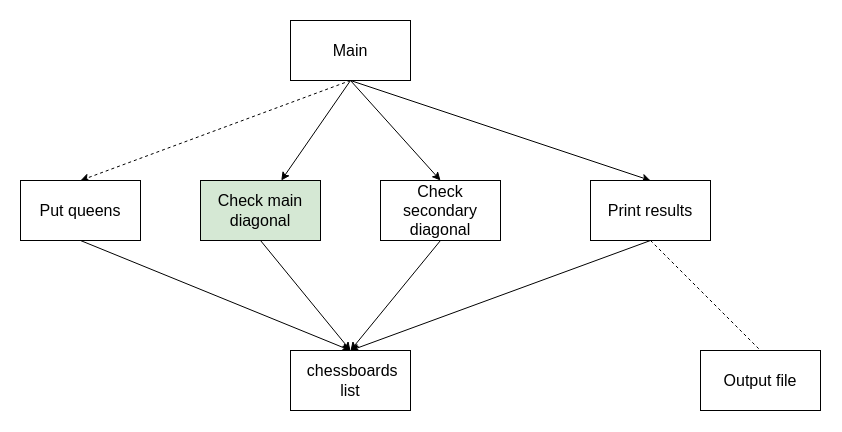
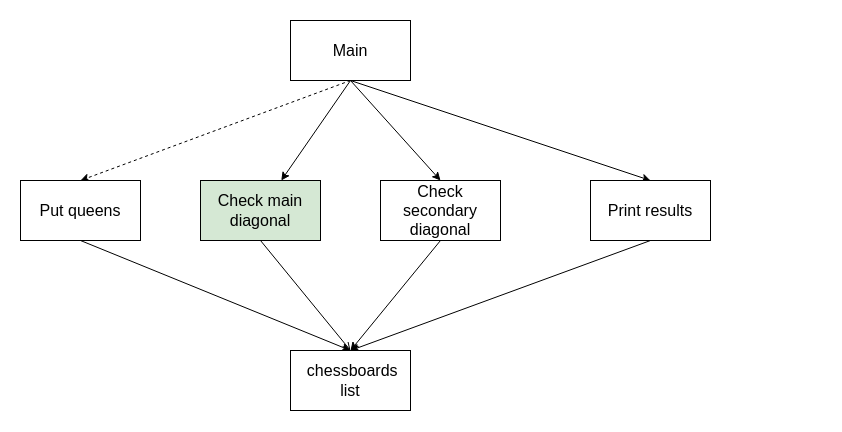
- <mxCell id="14" style="edgeStyle=none;html=1;exitX=0.5;exitY=1;exitDx=0;exitDy=0;entryX=0.5;entryY=0;entryDx=0;entryDy=0;fontSize=16;dashed=1;endArrow=none;endFill=0;" edge="1" parent="1" source="15" target="17"><mxGeometry relative="1" as="geometry" /></mxCell>
- <mxCell id="9" style="edgeStyle=none;html=1;exitX=0.5;exitY=1;exitDx=0;exitDy=0;entryX=0.5;entryY=0;entryDx=0;entryDy=0;fontSize=16;" edge="1" parent="1" source="10" target="16"><mxGeometry relative="1" as="geometry" /></mxCell>
+ <mxCell id="9" style="edgeStyle=none;html=1;exitX=0.5;exitY=1;exitDx=0;exitDy=0;entryX=0.5;entryY=0;entryDx=0;entryDy=0;fontSize=16;endArrow=open;" edge="1" parent="1" source="10" target="16"><mxGeometry relative="1" as="geometry" /></mxCell>
- <mxCell id="17" value="&lt;font style=&quot;font-size: 16px;&quot;&gt;Output file&lt;/font&gt;" style="rounded=0;whiteSpace=wrap;html=1;" vertex="1" parent="1"><mxGeometry x="700" y="350" width="120" height="60" as="geometry" /></mxCell>
